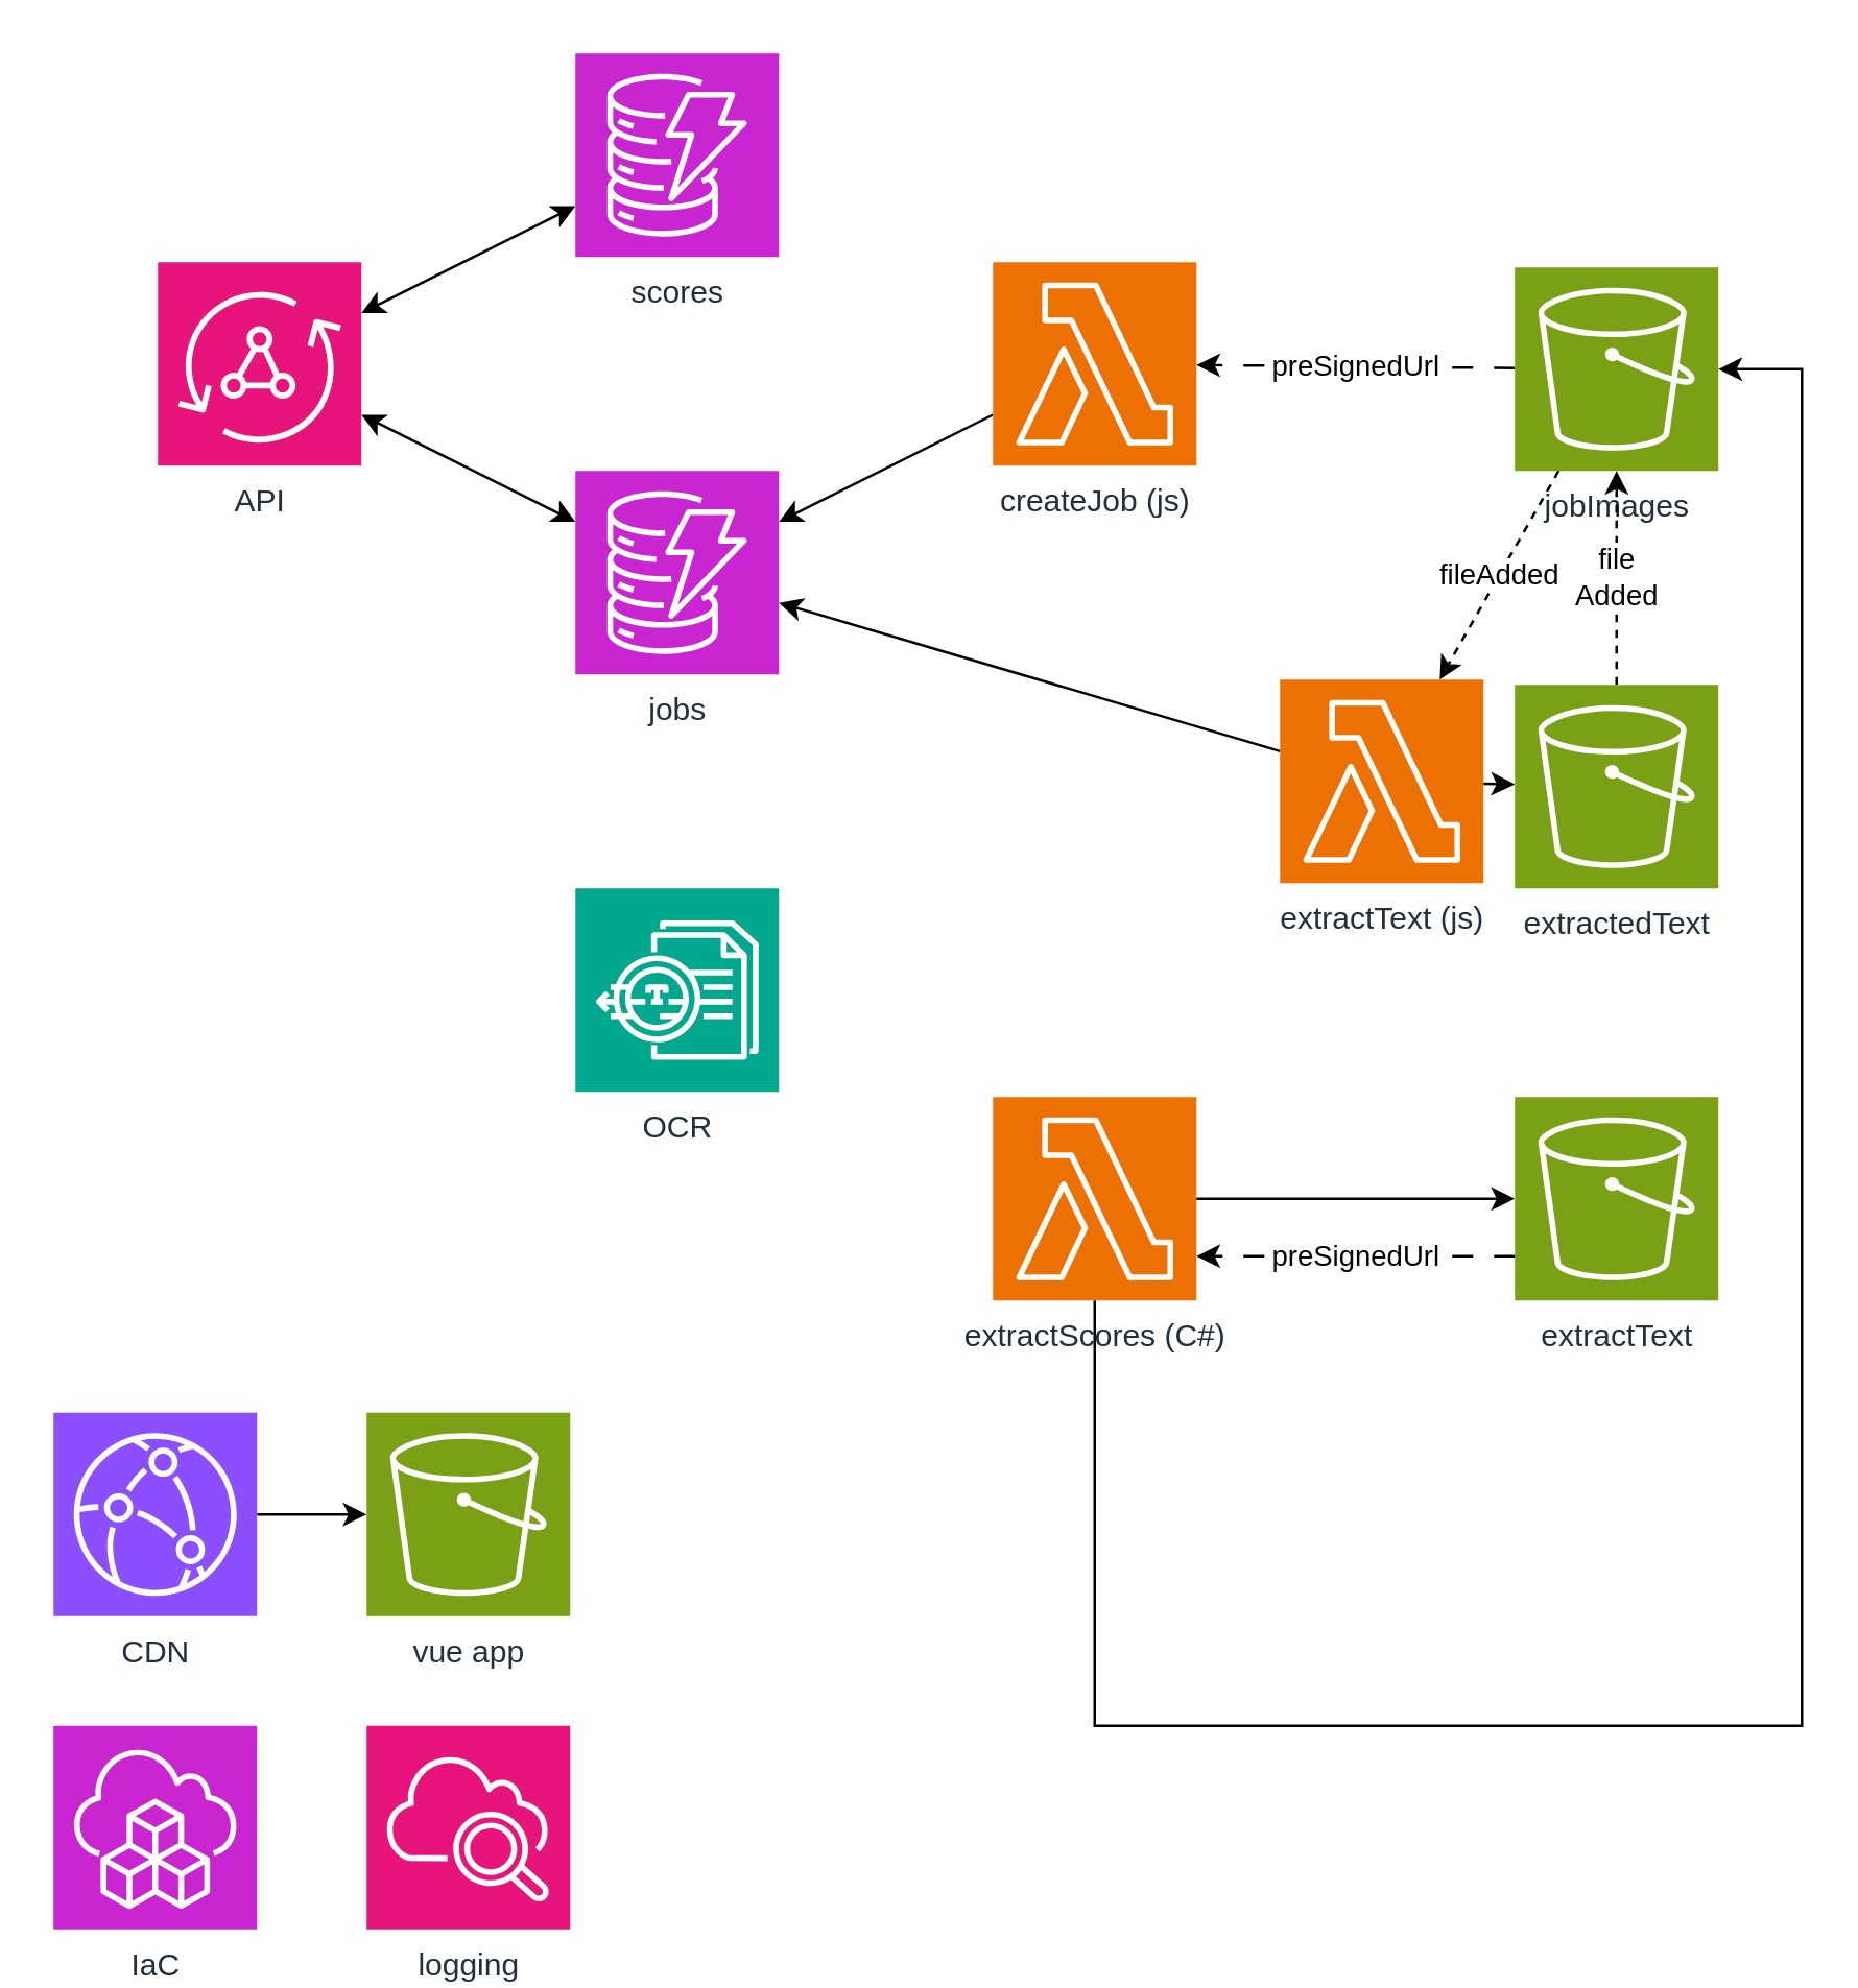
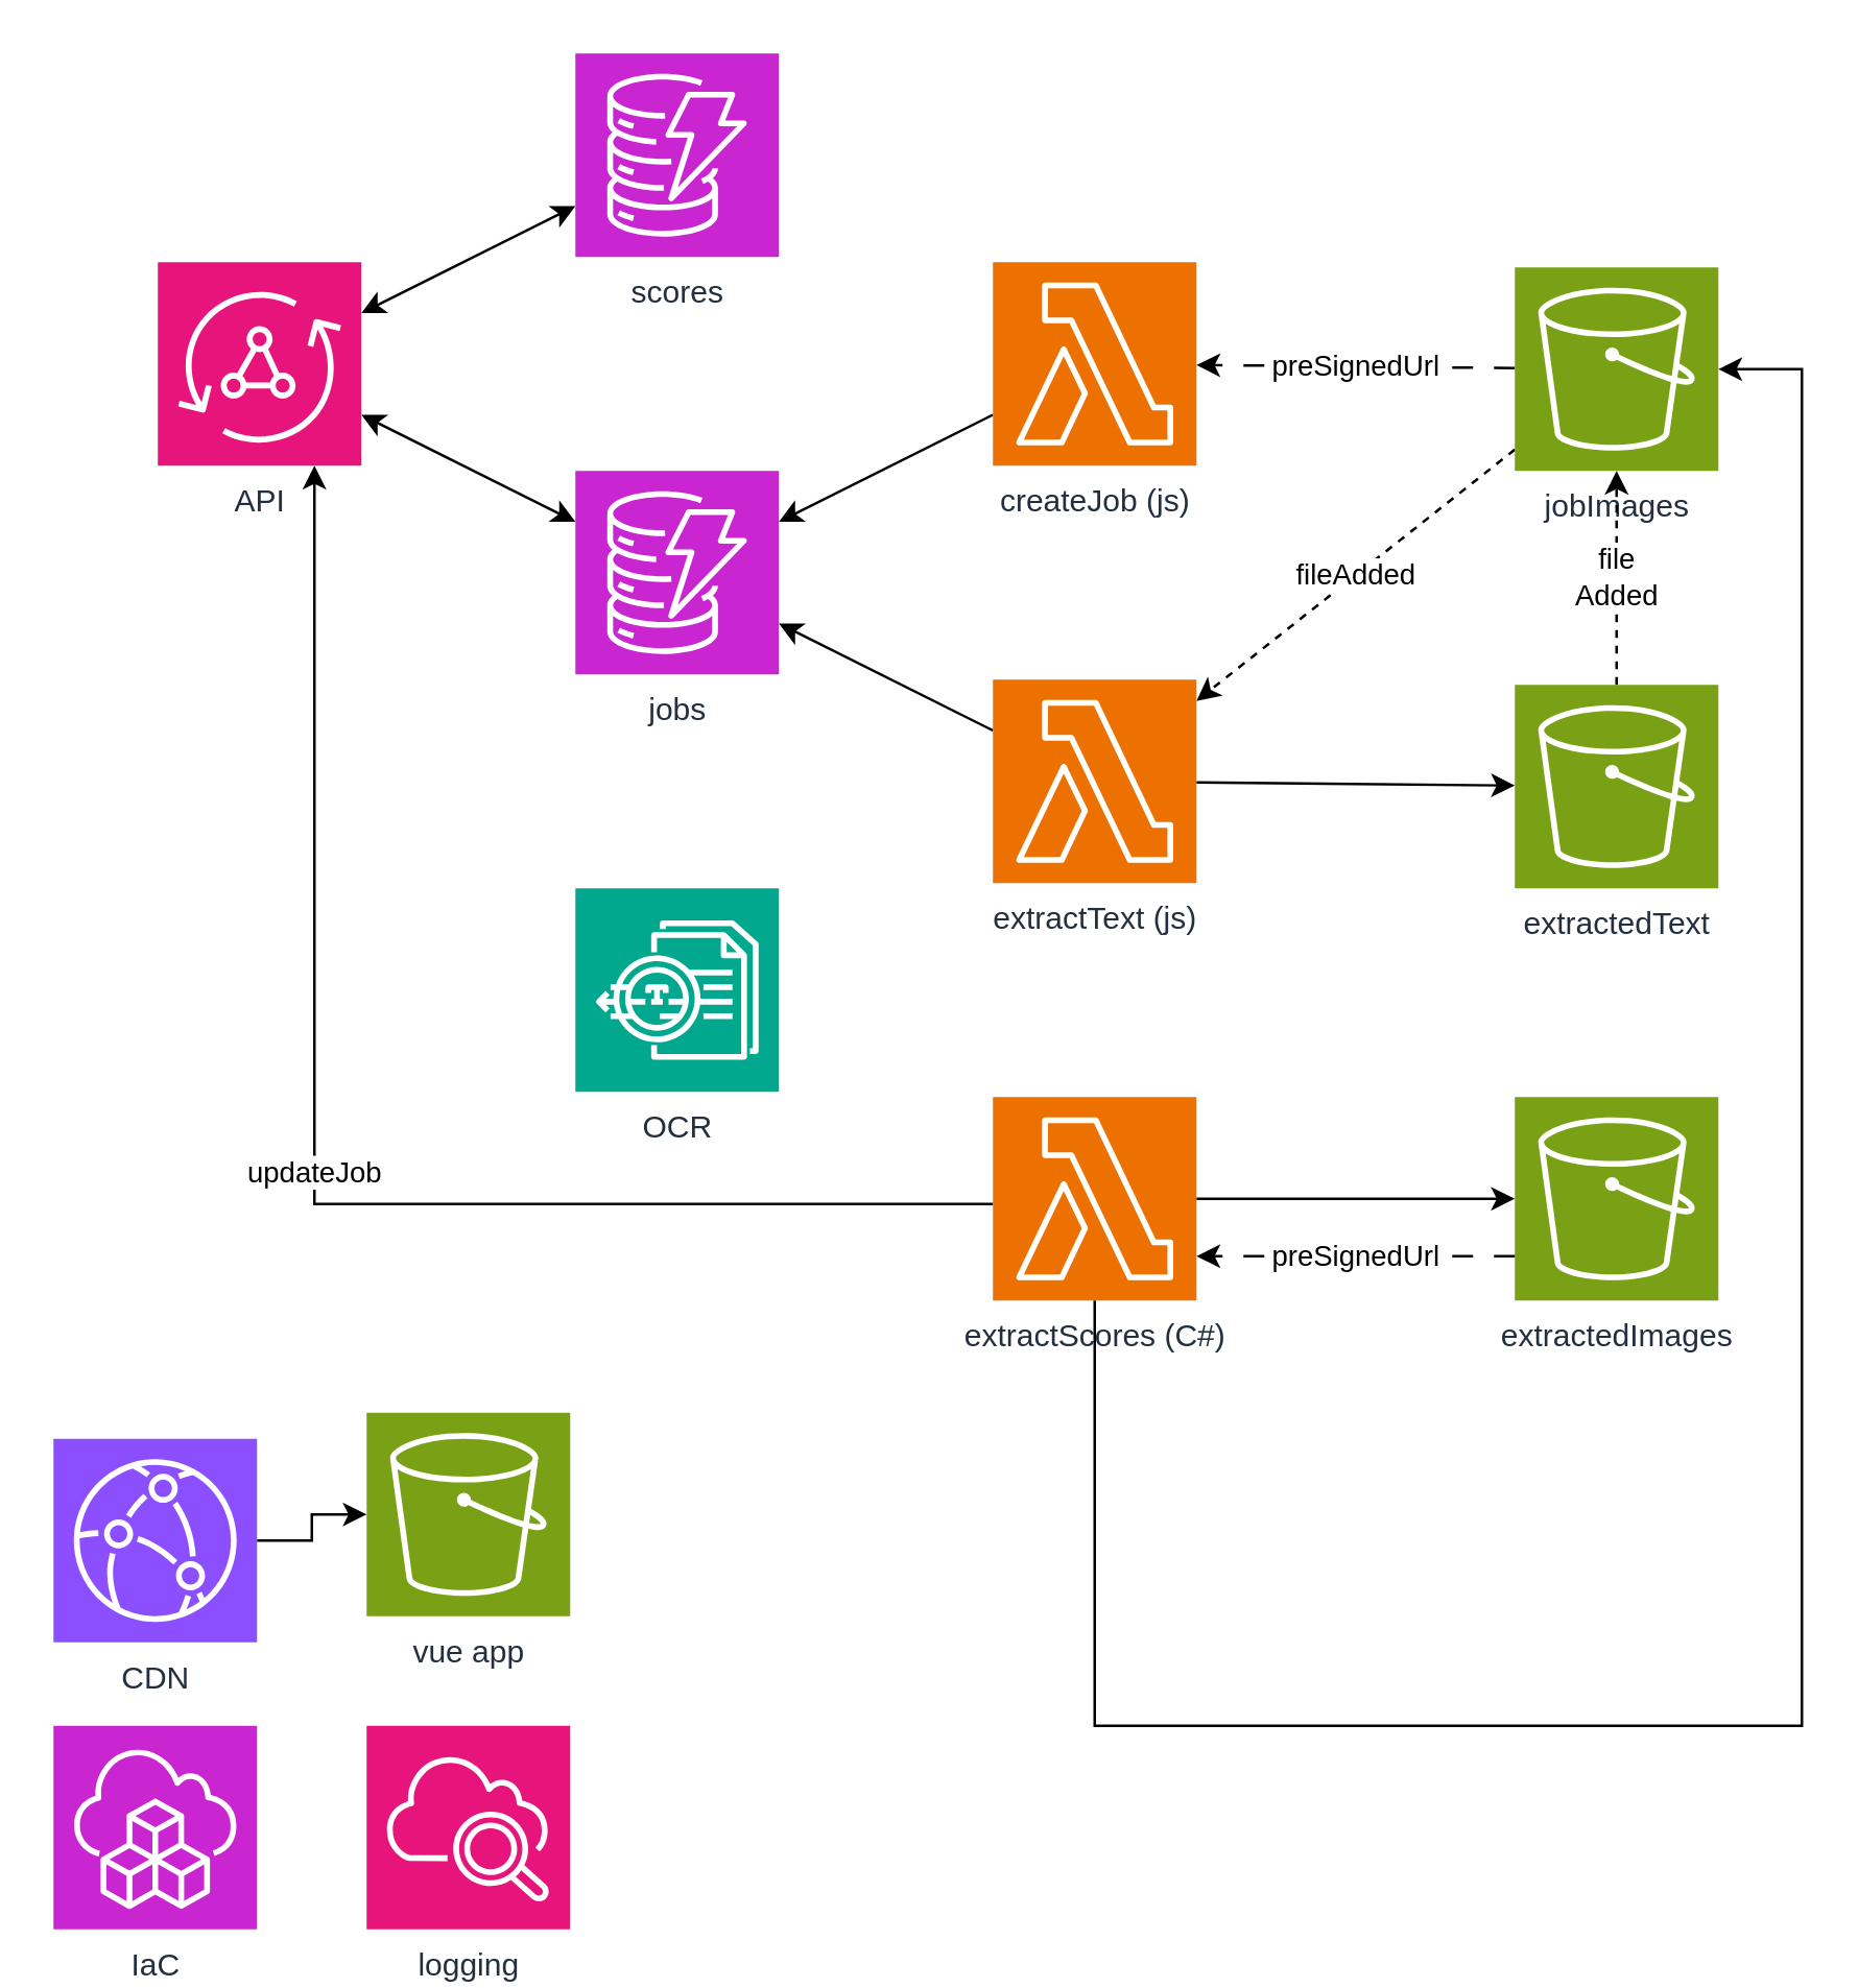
- <mxCell id="10" value="extractText (js)" style="sketch=0;points=[[0,0,0],[0.25,0,0],[0.5,0,0],[0.75,0,0],[1,0,0],[0,1,0],[0.25,1,0],[0.5,1,0],[0.75,1,0],[1,1,0],[0,0.25,0],[0,0.5,0],[0,0.75,0],[1,0.25,0],[1,0.5,0],[1,0.75,0]];outlineConnect=0;fontColor=#232F3E;fillColor=#ED7100;strokeColor=#ffffff;dashed=0;verticalLabelPosition=bottom;verticalAlign=top;align=center;html=1;fontSize=12;fontStyle=0;aspect=fixed;shape=mxgraph.aws4.resourceIcon;resIcon=mxgraph.aws4.lambda;" parent="1" vertex="1"><mxGeometry x="490" y="260" width="78" height="78" as="geometry" /></mxCell>
+ <mxCell id="10" value="extractText (js)" style="sketch=0;points=[[0,0,0],[0.25,0,0],[0.5,0,0],[0.75,0,0],[1,0,0],[0,1,0],[0.25,1,0],[0.5,1,0],[0.75,1,0],[1,1,0],[0,0.25,0],[0,0.5,0],[0,0.75,0],[1,0.25,0],[1,0.5,0],[1,0.75,0]];outlineConnect=0;fontColor=#232F3E;fillColor=#ED7100;strokeColor=#ffffff;dashed=0;verticalLabelPosition=bottom;verticalAlign=top;align=center;html=1;fontSize=12;fontStyle=0;aspect=fixed;shape=mxgraph.aws4.resourceIcon;resIcon=mxgraph.aws4.lambda;" parent="1" vertex="1"><mxGeometry x="380" y="260" width="78" height="78" as="geometry" /></mxCell>
+ <mxCell id="14" value="updateJob" style="rounded=0;orthogonalLoop=1;jettySize=auto;html=1;edgeStyle=orthogonalEdgeStyle;" parent="1" source="16" target="20" edge="1"><mxGeometry relative="1" as="geometry"><Array as="points"><mxPoint x="120" y="461" /></Array></mxGeometry></mxCell>
- <mxCell id="5" value="extractText" style="sketch=0;points=[[0,0,0],[0.25,0,0],[0.5,0,0],[0.75,0,0],[1,0,0],[0,1,0],[0.25,1,0],[0.5,1,0],[0.75,1,0],[1,1,0],[0,0.25,0],[0,0.5,0],[0,0.75,0],[1,0.25,0],[1,0.5,0],[1,0.75,0]];outlineConnect=0;fontColor=#232F3E;fillColor=#7AA116;strokeColor=#ffffff;dashed=0;verticalLabelPosition=bottom;verticalAlign=top;align=center;html=1;fontSize=12;fontStyle=0;aspect=fixed;shape=mxgraph.aws4.resourceIcon;resIcon=mxgraph.aws4.s3;" parent="1" vertex="1"><mxGeometry x="580" y="420" width="78" height="78" as="geometry" /></mxCell>
+ <mxCell id="5" value="extractedImages" style="sketch=0;points=[[0,0,0],[0.25,0,0],[0.5,0,0],[0.75,0,0],[1,0,0],[0,1,0],[0.25,1,0],[0.5,1,0],[0.75,1,0],[1,1,0],[0,0.25,0],[0,0.5,0],[0,0.75,0],[1,0.25,0],[1,0.5,0],[1,0.75,0]];outlineConnect=0;fontColor=#232F3E;fillColor=#7AA116;strokeColor=#ffffff;dashed=0;verticalLabelPosition=bottom;verticalAlign=top;align=center;html=1;fontSize=12;fontStyle=0;aspect=fixed;shape=mxgraph.aws4.resourceIcon;resIcon=mxgraph.aws4.s3;" parent="1" vertex="1"><mxGeometry x="580" y="420" width="78" height="78" as="geometry" /></mxCell>
- <mxCell id="27" value="CDN" style="sketch=0;points=[[0,0,0],[0.25,0,0],[0.5,0,0],[0.75,0,0],[1,0,0],[0,1,0],[0.25,1,0],[0.5,1,0],[0.75,1,0],[1,1,0],[0,0.25,0],[0,0.5,0],[0,0.75,0],[1,0.25,0],[1,0.5,0],[1,0.75,0]];outlineConnect=0;fontColor=#232F3E;fillColor=#8C4FFF;strokeColor=#ffffff;dashed=0;verticalLabelPosition=bottom;verticalAlign=top;align=center;html=1;fontSize=12;fontStyle=0;aspect=fixed;shape=mxgraph.aws4.resourceIcon;resIcon=mxgraph.aws4.cloudfront;" parent="1" vertex="1"><mxGeometry x="20" y="541" width="78" height="78" as="geometry" /></mxCell>
+ <mxCell id="27" value="CDN" style="sketch=0;points=[[0,0,0],[0.25,0,0],[0.5,0,0],[0.75,0,0],[1,0,0],[0,1,0],[0.25,1,0],[0.5,1,0],[0.75,1,0],[1,1,0],[0,0.25,0],[0,0.5,0],[0,0.75,0],[1,0.25,0],[1,0.5,0],[1,0.75,0]];outlineConnect=0;fontColor=#232F3E;fillColor=#8C4FFF;strokeColor=#ffffff;dashed=0;verticalLabelPosition=bottom;verticalAlign=top;align=center;html=1;fontSize=12;fontStyle=0;aspect=fixed;shape=mxgraph.aws4.resourceIcon;resIcon=mxgraph.aws4.cloudfront;" parent="1" vertex="1"><mxGeometry x="20" y="551" width="78" height="78" as="geometry" /></mxCell>
